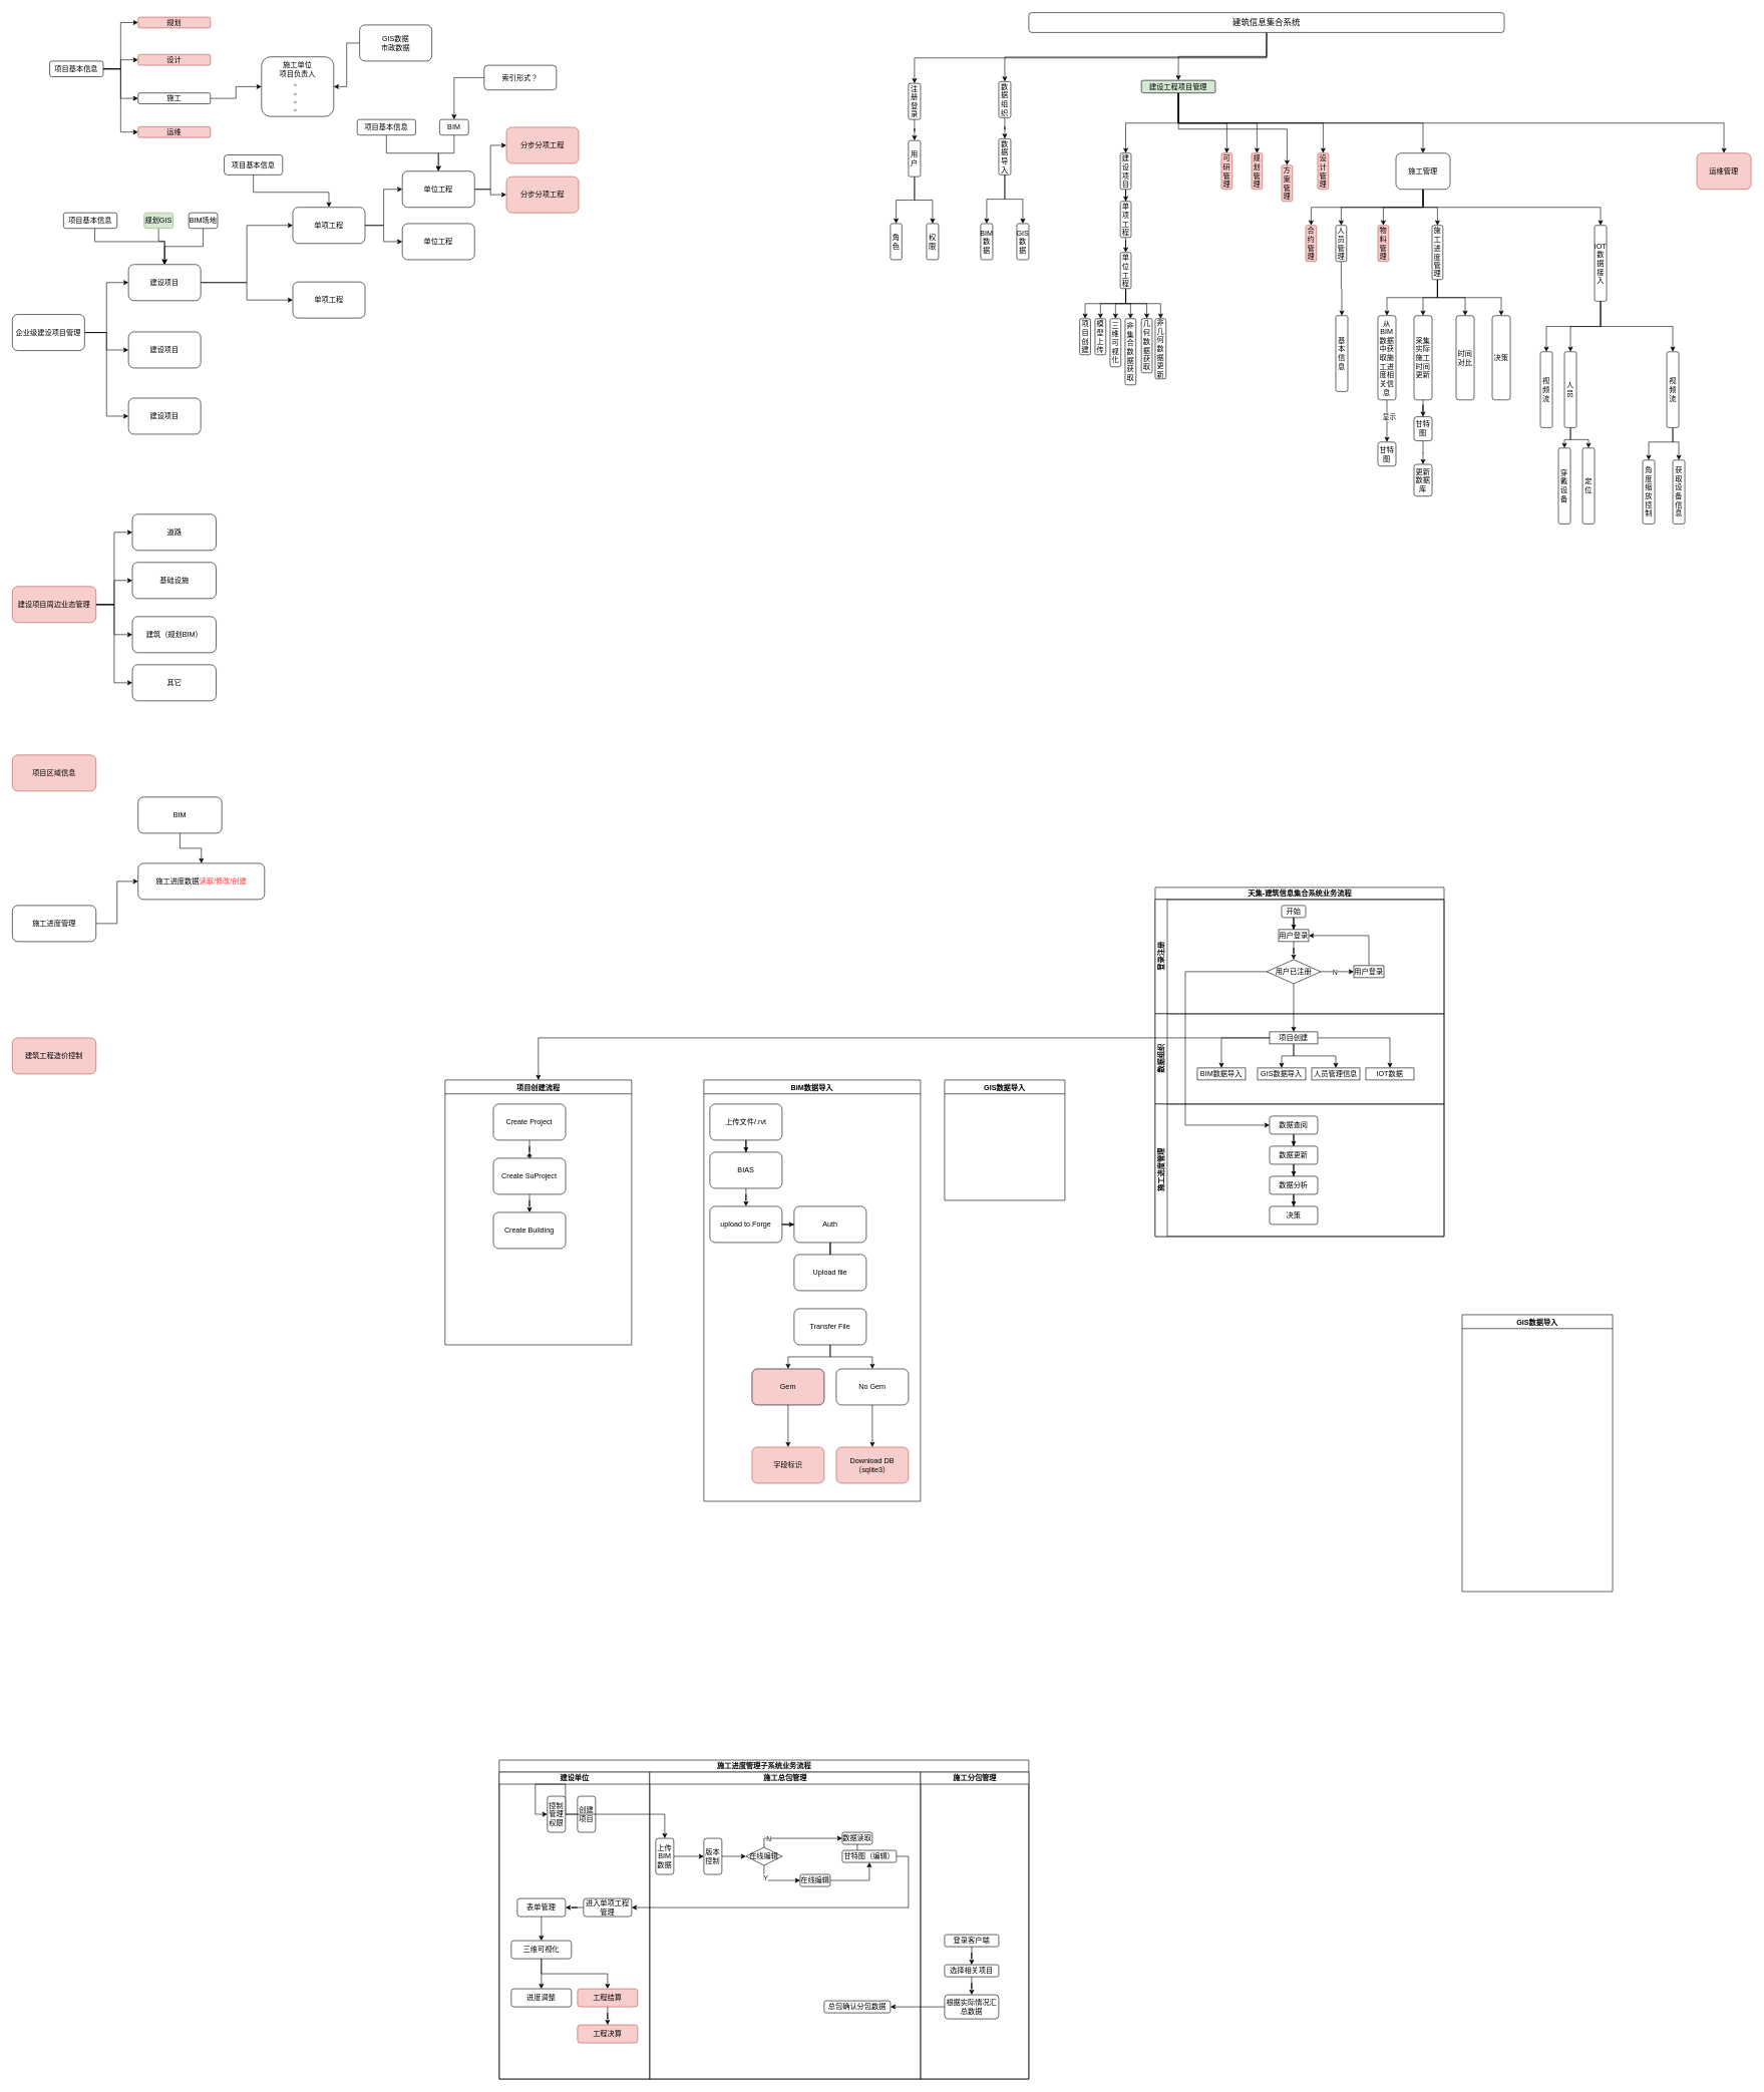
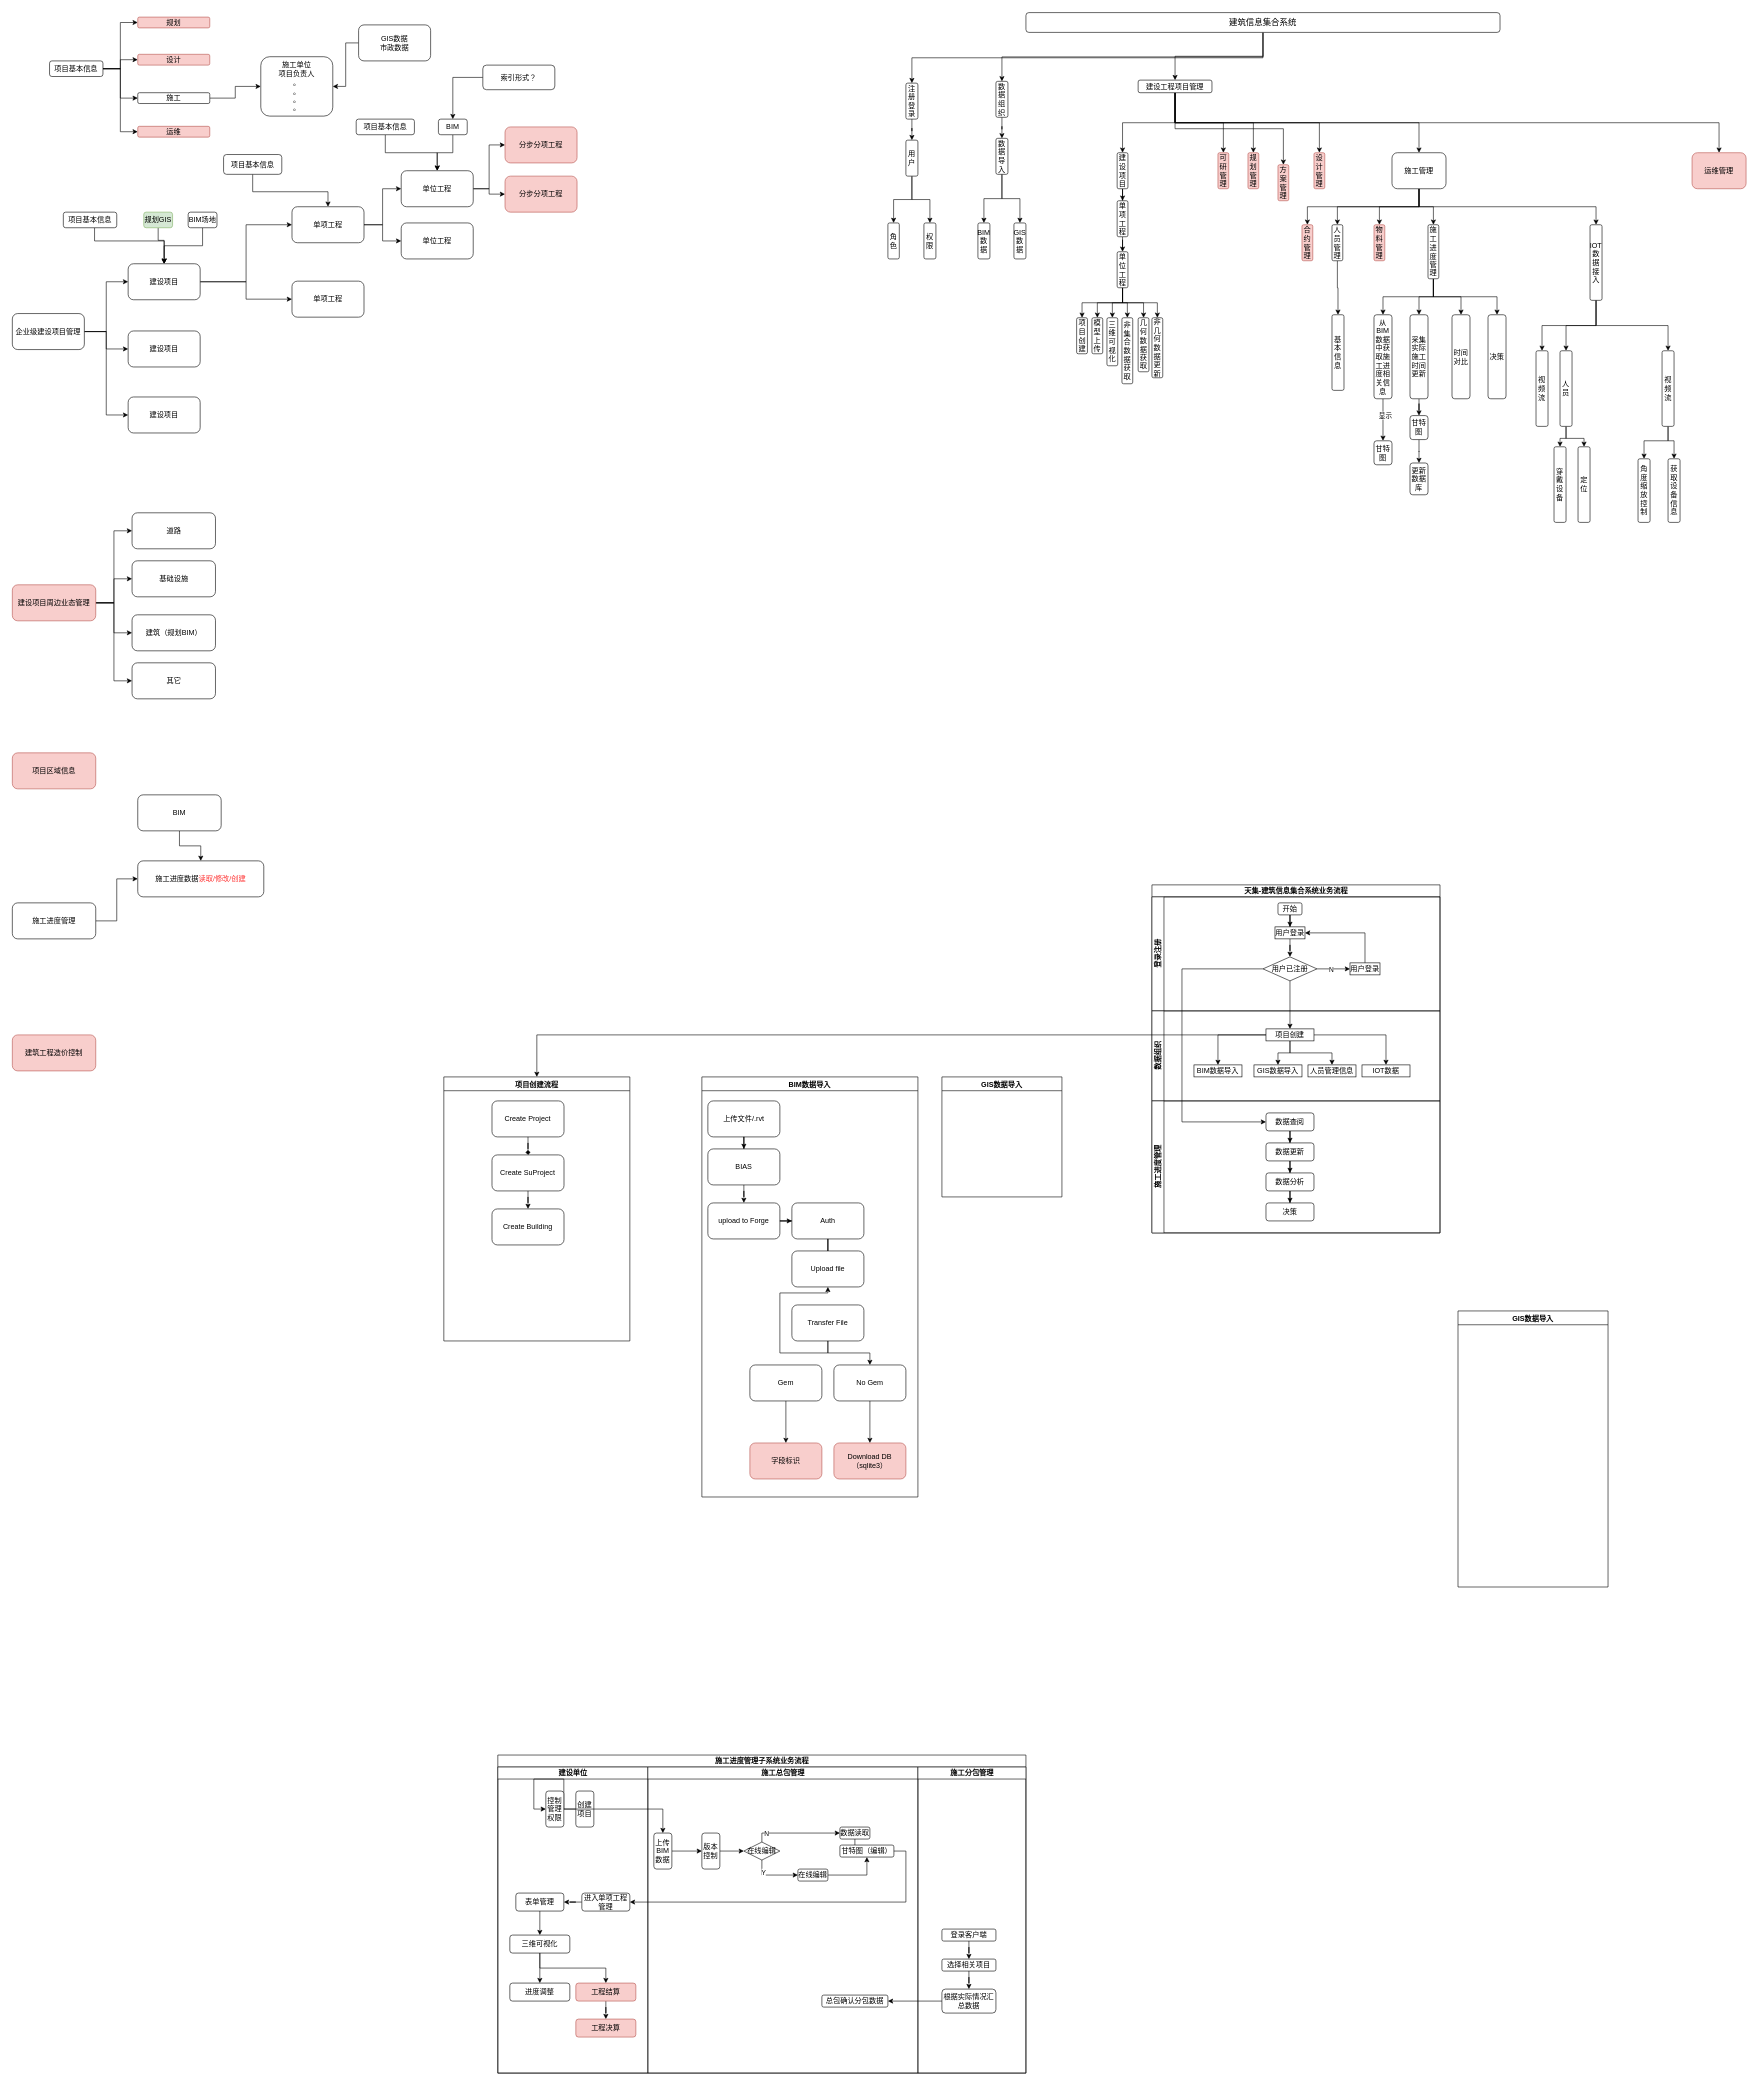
- <mxCell id="89" value="建设工程项目管理" style="rounded=1;whiteSpace=wrap;html=1;fillColor=#d5e8d4;" parent="1" vertex="1"><mxGeometry x="1896" y="133" width="123" height="21" as="geometry" /></mxCell>
+ <mxCell id="89" value="建设工程项目管理" style="rounded=1;whiteSpace=wrap;html=1;" parent="1" vertex="1"><mxGeometry x="1896" y="133" width="123" height="21" as="geometry" /></mxCell>
- <mxCell id="250" style="edgeStyle=orthogonalEdgeStyle;rounded=0;orthogonalLoop=1;jettySize=auto;html=1;entryX=0.5;entryY=0;entryDx=0;entryDy=0;exitX=0.5;exitY=1;exitDx=0;exitDy=0;" parent="234" source="244" target="249" edge="1"><mxGeometry relative="1" as="geometry" /></mxCell>
+ <mxCell id="250" style="edgeStyle=orthogonalEdgeStyle;rounded=0;orthogonalLoop=1;jettySize=auto;html=1;exitX=0.5;exitY=1;exitDx=0;exitDy=0;" parent="234" source="244" target="242" edge="1"><mxGeometry relative="1" as="geometry" /></mxCell>
- <mxCell id="249" value="Gem" style="rounded=1;whiteSpace=wrap;html=1;fillColor=#f8cecc;" parent="234" vertex="1"><mxGeometry x="80" y="480" width="120" height="60" as="geometry" /></mxCell>
+ <mxCell id="249" value="Gem" style="rounded=1;whiteSpace=wrap;html=1;" parent="234" vertex="1"><mxGeometry x="80" y="480" width="120" height="60" as="geometry" /></mxCell>
